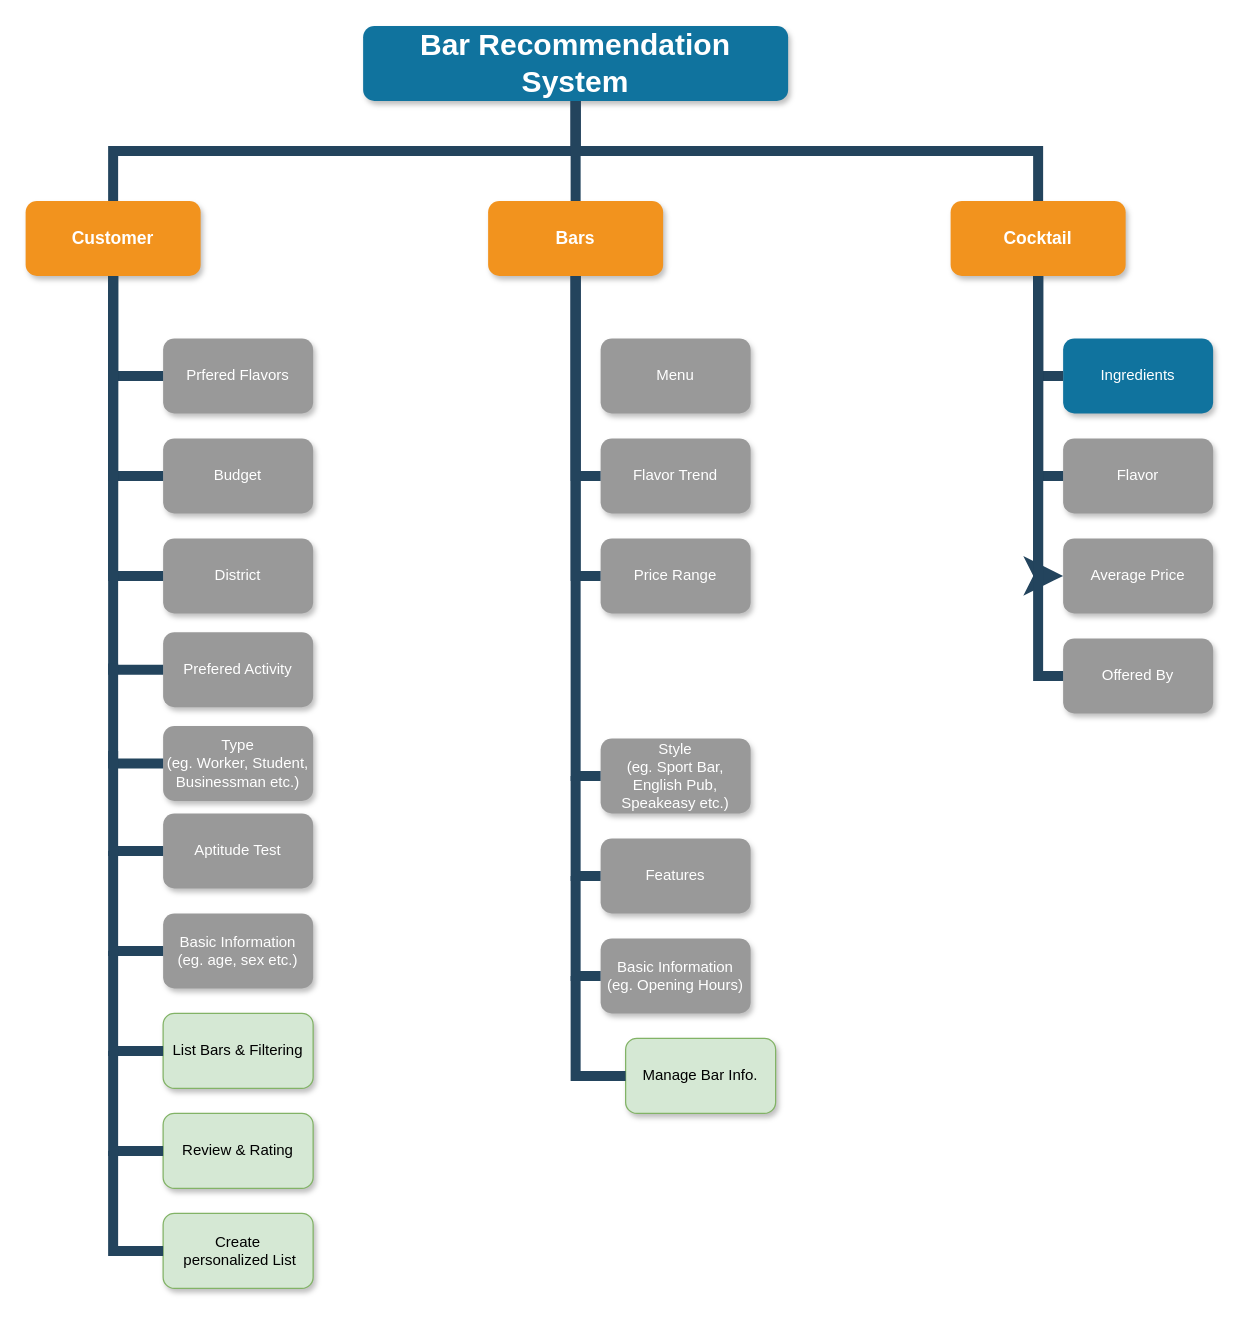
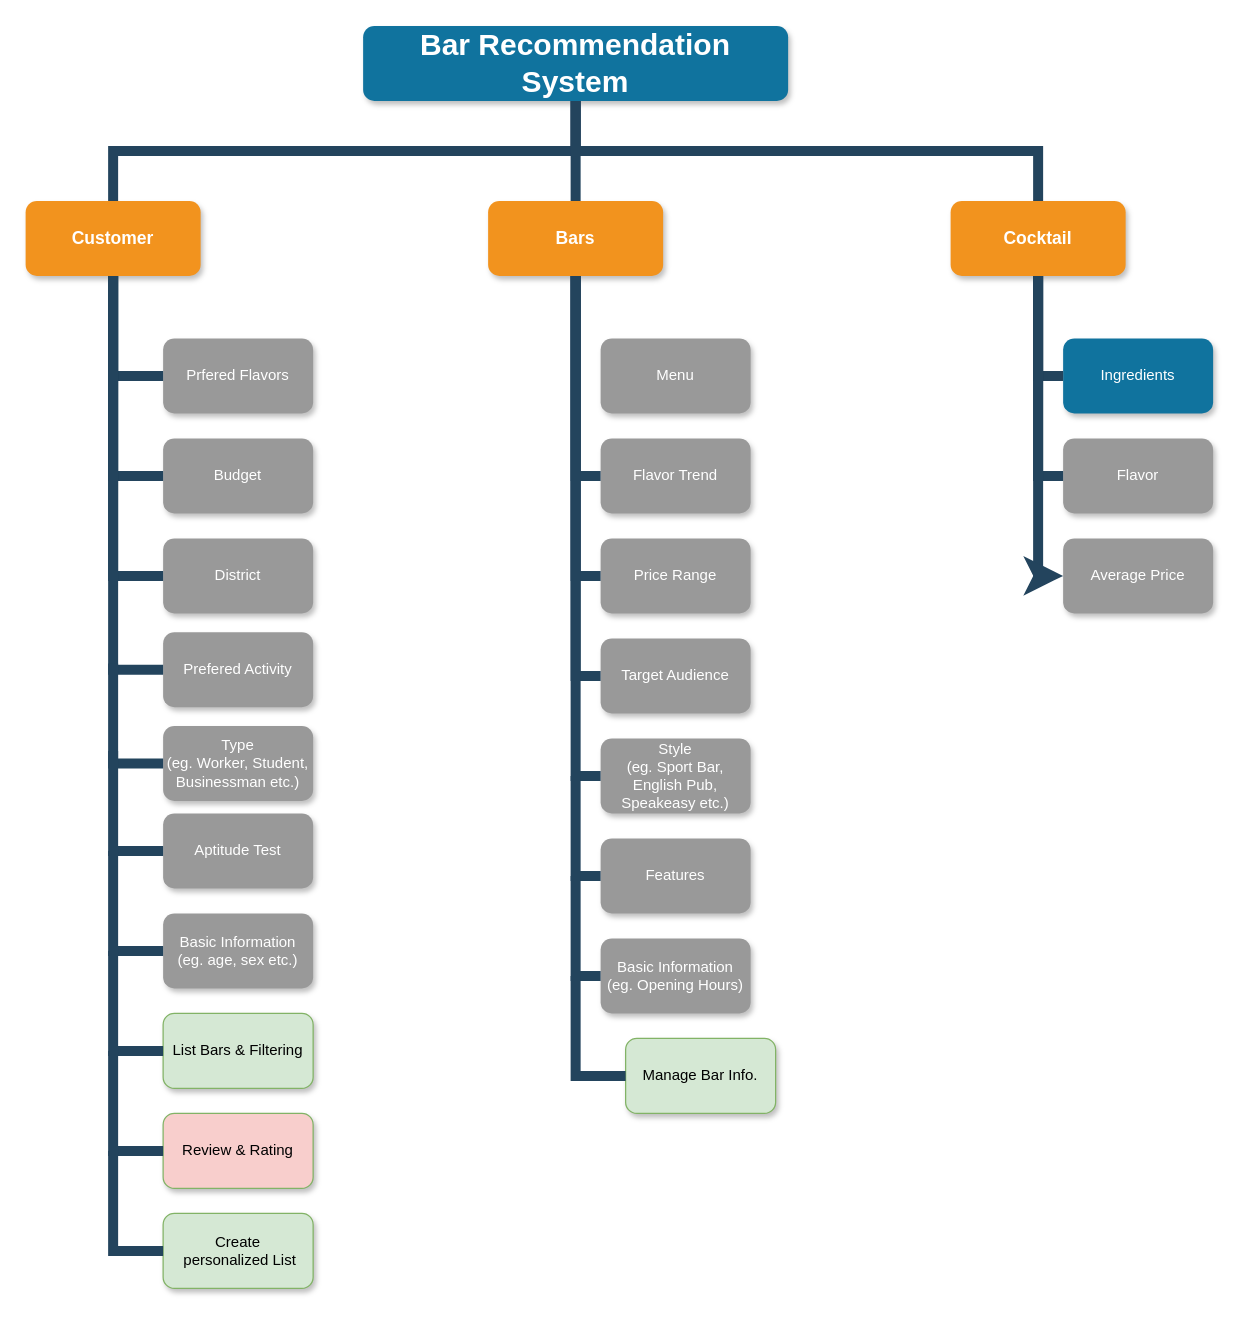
- <mxCell id="35" value="" style="edgeStyle=elbowEdgeStyle;elbow=horizontal;rounded=0;fontColor=#000000;endArrow=none;endFill=0;strokeWidth=8;strokeColor=#23445D;entryX=0;entryY=0.5;entryDx=0;entryDy=0;exitX=0.5;exitY=1;exitDx=0;exitDy=0;" parent="1" source="27" target="31" edge="1"><mxGeometry width="100" height="100" relative="1" as="geometry"><mxPoint x="840" y="230" as="sourcePoint" /><mxPoint x="860" y="470" as="targetPoint" /><Array as="points"><mxPoint x="830" y="380" /></Array></mxGeometry></mxCell>
+ <mxCell id="23" value="" style="edgeStyle=elbowEdgeStyle;elbow=horizontal;rounded=0;fontColor=#000000;endArrow=none;endFill=0;strokeWidth=8;strokeColor=#23445D;entryX=0;entryY=0.5;entryDx=0;entryDy=0;exitX=0.5;exitY=1;exitDx=0;exitDy=0;" parent="1" source="4" target="17" edge="1"><mxGeometry width="100" height="100" relative="1" as="geometry"><mxPoint x="470" y="230" as="sourcePoint" /><mxPoint x="490" y="470" as="targetPoint" /><Array as="points"><mxPoint x="460" y="380" /></Array></mxGeometry></mxCell>
+ <mxCell id="17" value="Target Audience" style="whiteSpace=wrap;rounded=1;fillColor=#999999;strokeColor=none;shadow=1;fontColor=#FFFFFF;fontStyle=0" parent="1" vertex="1"><mxGeometry x="480" y="510" width="120" height="60" as="geometry" /></mxCell>
- <mxCell id="31" value="Offered By" style="whiteSpace=wrap;rounded=1;fillColor=#999999;strokeColor=none;shadow=1;fontColor=#FFFFFF;fontStyle=0" parent="1" vertex="1"><mxGeometry x="850" y="510" width="120" height="60" as="geometry" /></mxCell>
- <mxCell id="46" value="Review &amp; Rating" style="whiteSpace=wrap;rounded=1;fillColor=#d5e8d4;strokeColor=#82b366;shadow=1;fontStyle=0;" vertex="1" parent="1"><mxGeometry x="130" y="890" width="120" height="60" as="geometry" /></mxCell>
+ <mxCell id="46" value="Review &amp; Rating" style="whiteSpace=wrap;rounded=1;fillColor=#f8cecc;strokeColor=#82b366;shadow=1;fontStyle=0;" vertex="1" parent="1"><mxGeometry x="130" y="890" width="120" height="60" as="geometry" /></mxCell>
